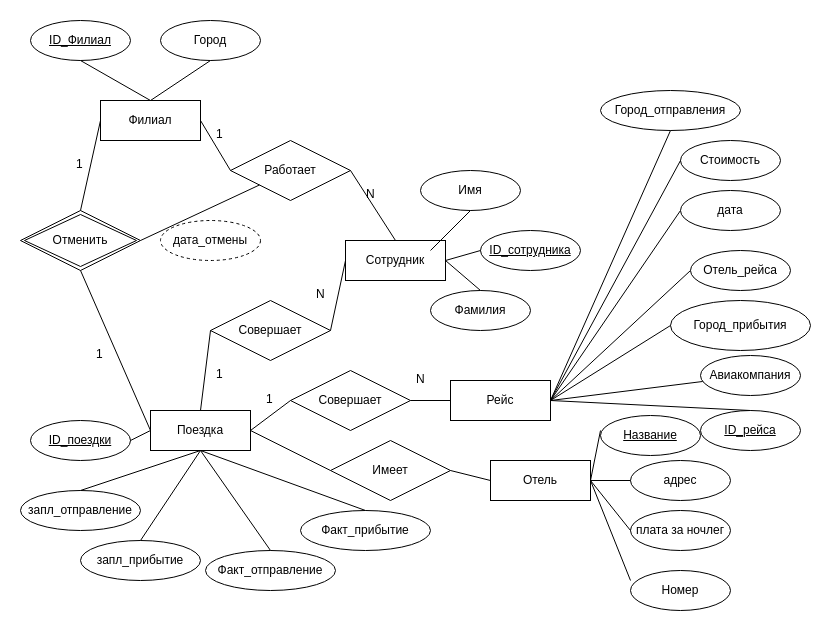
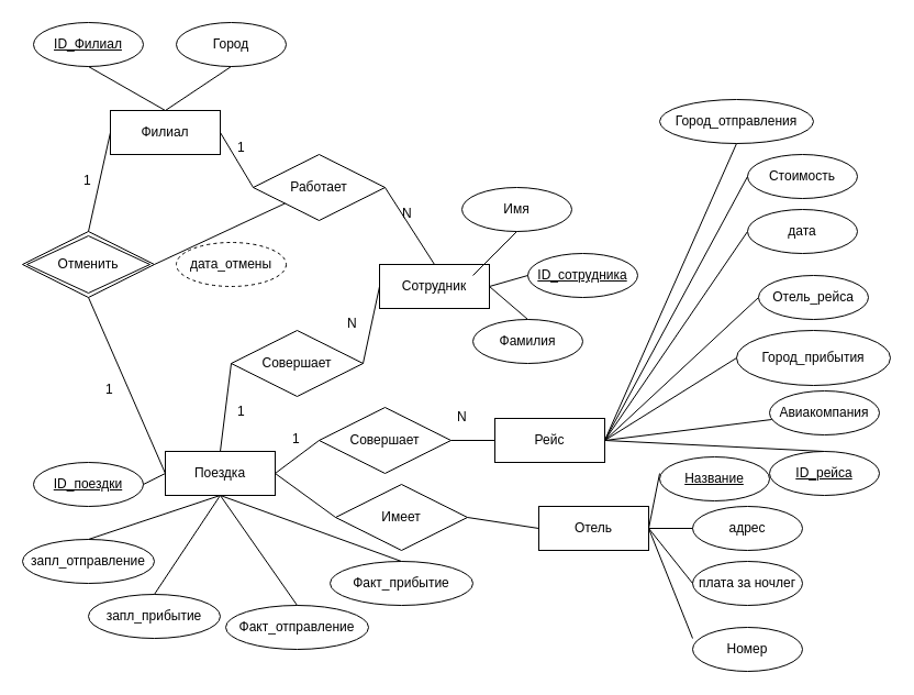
- <mxCell id="60" value="Имеет" style="shape=rhombus;perimeter=rhombusPerimeter;whiteSpace=wrap;html=1;align=center;" vertex="1" parent="1"><mxGeometry x="330" y="440" width="120" height="60" as="geometry" /></mxCell>
+ <mxCell id="60" value="Имеет" style="shape=rhombus;perimeter=rhombusPerimeter;whiteSpace=wrap;html=1;align=center;" vertex="1" parent="1"><mxGeometry x="305" y="440" width="120" height="60" as="geometry" /></mxCell>
